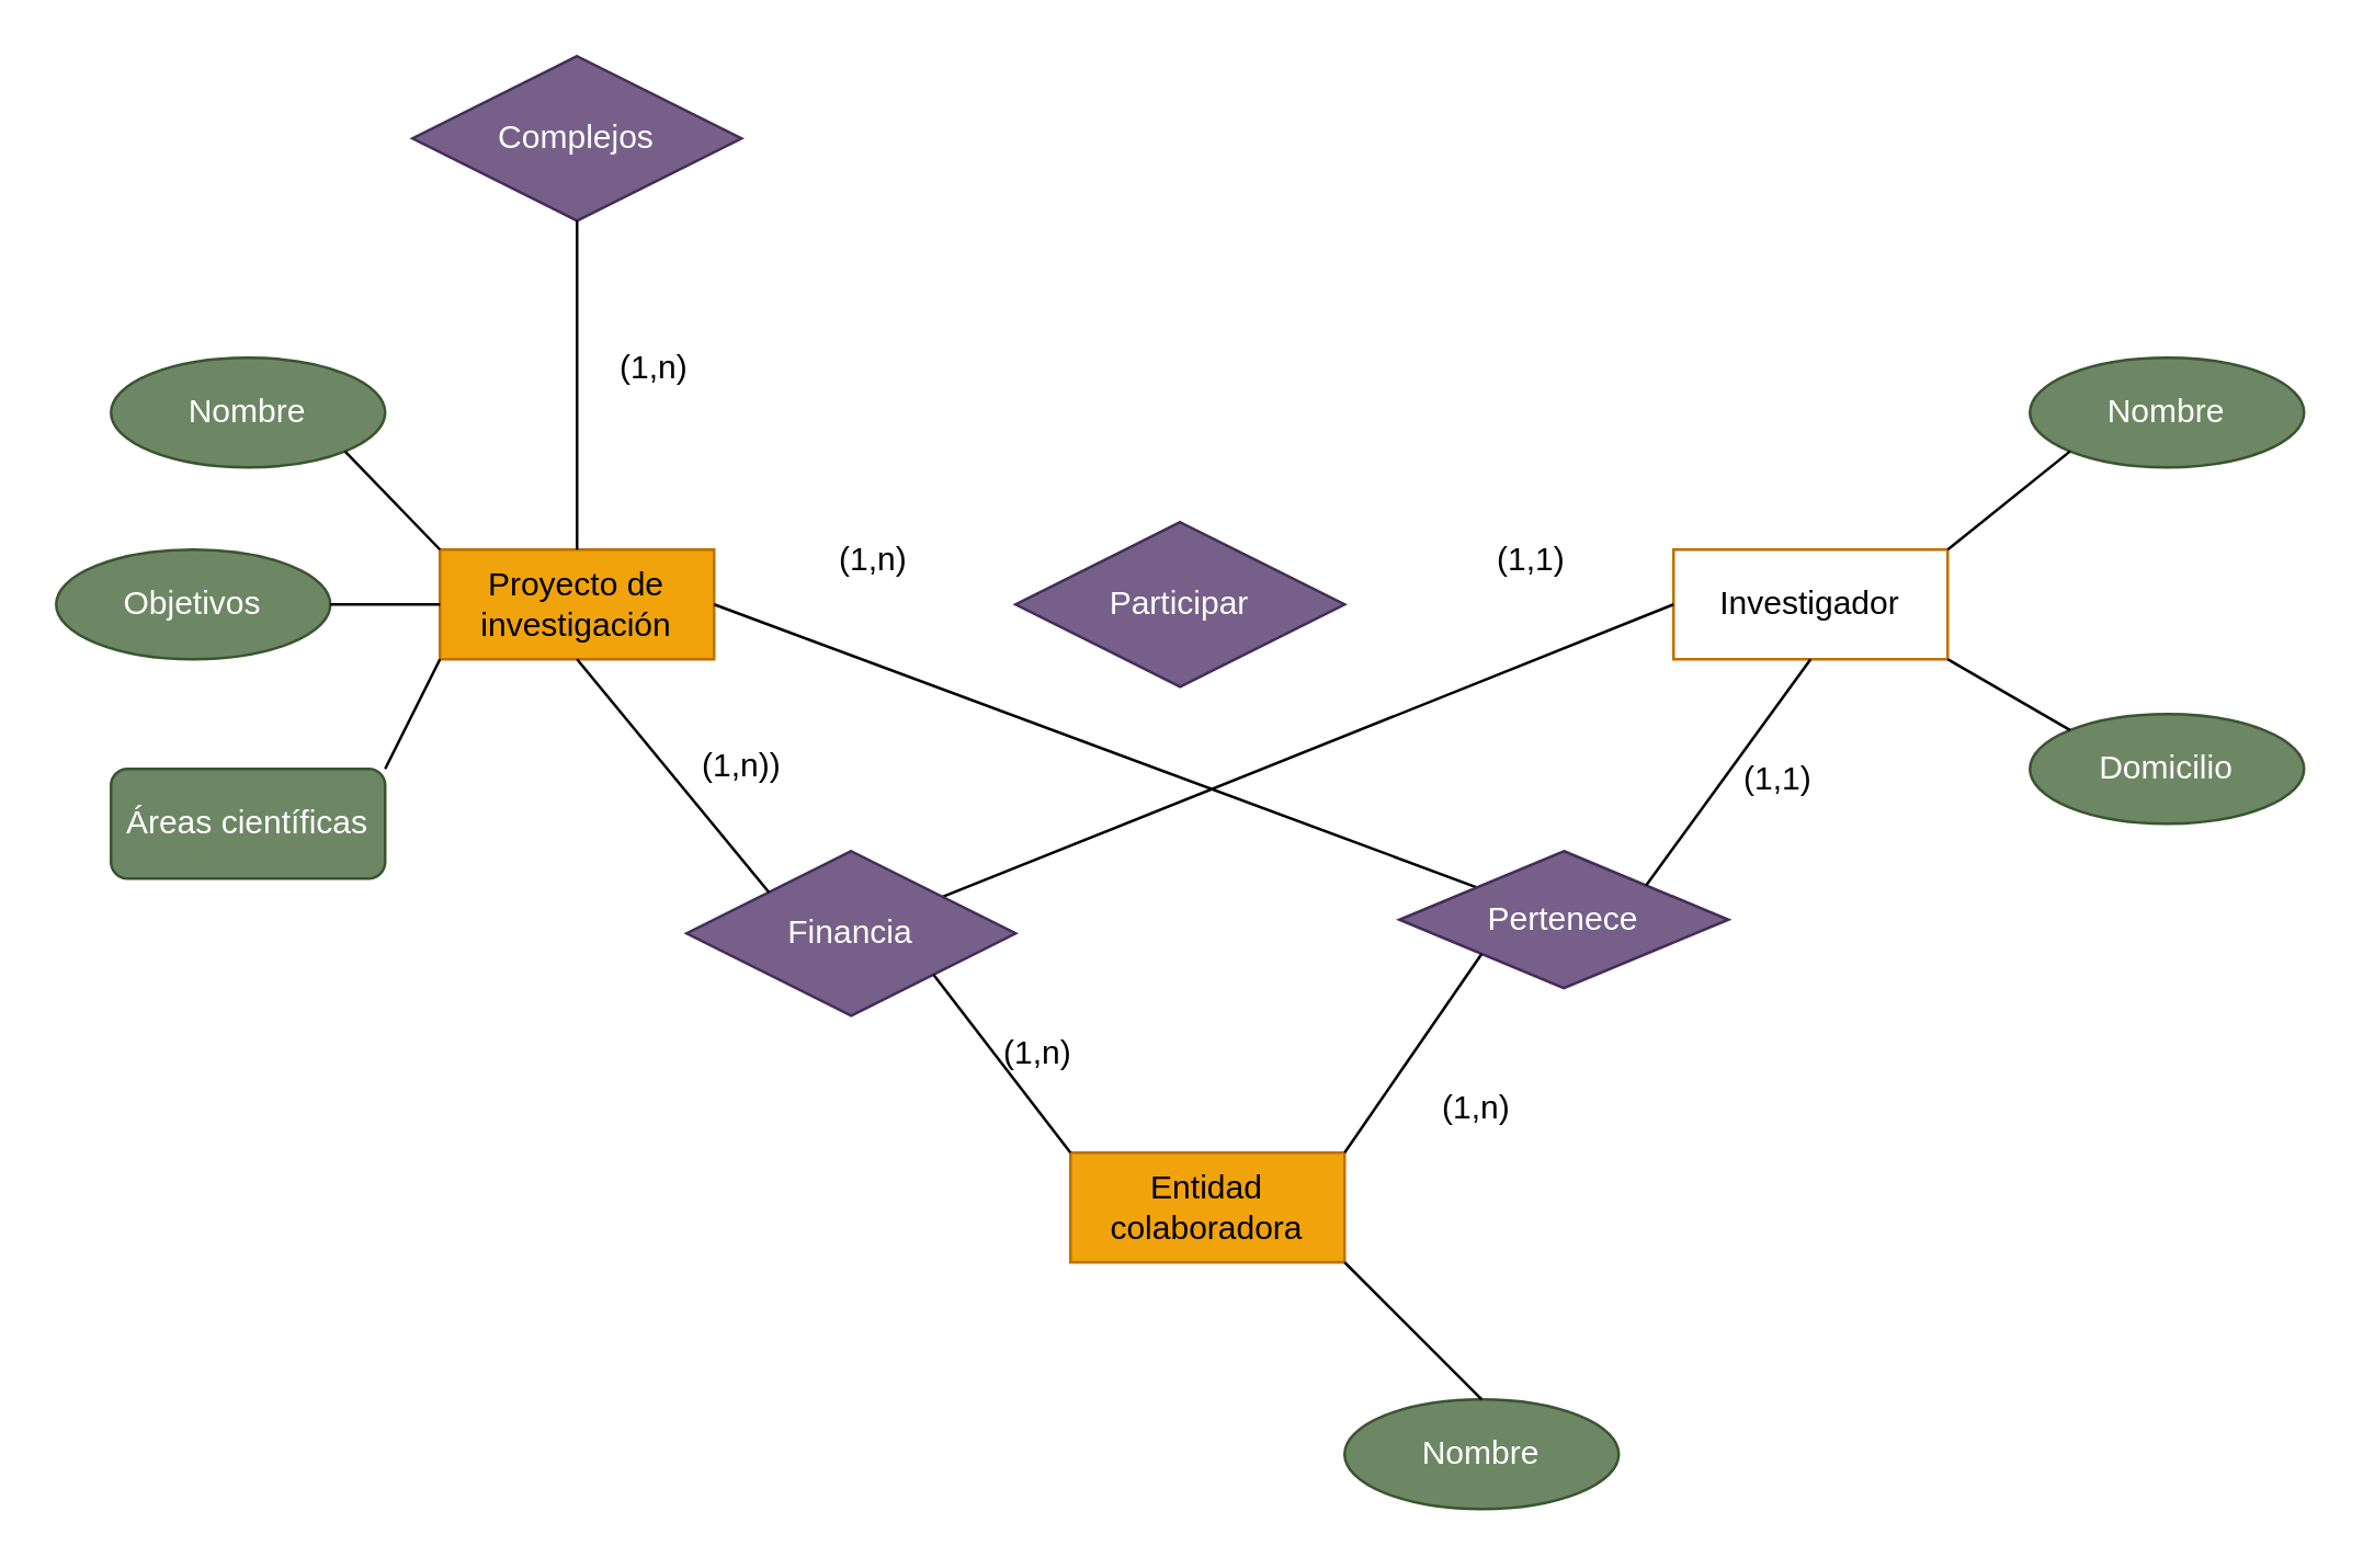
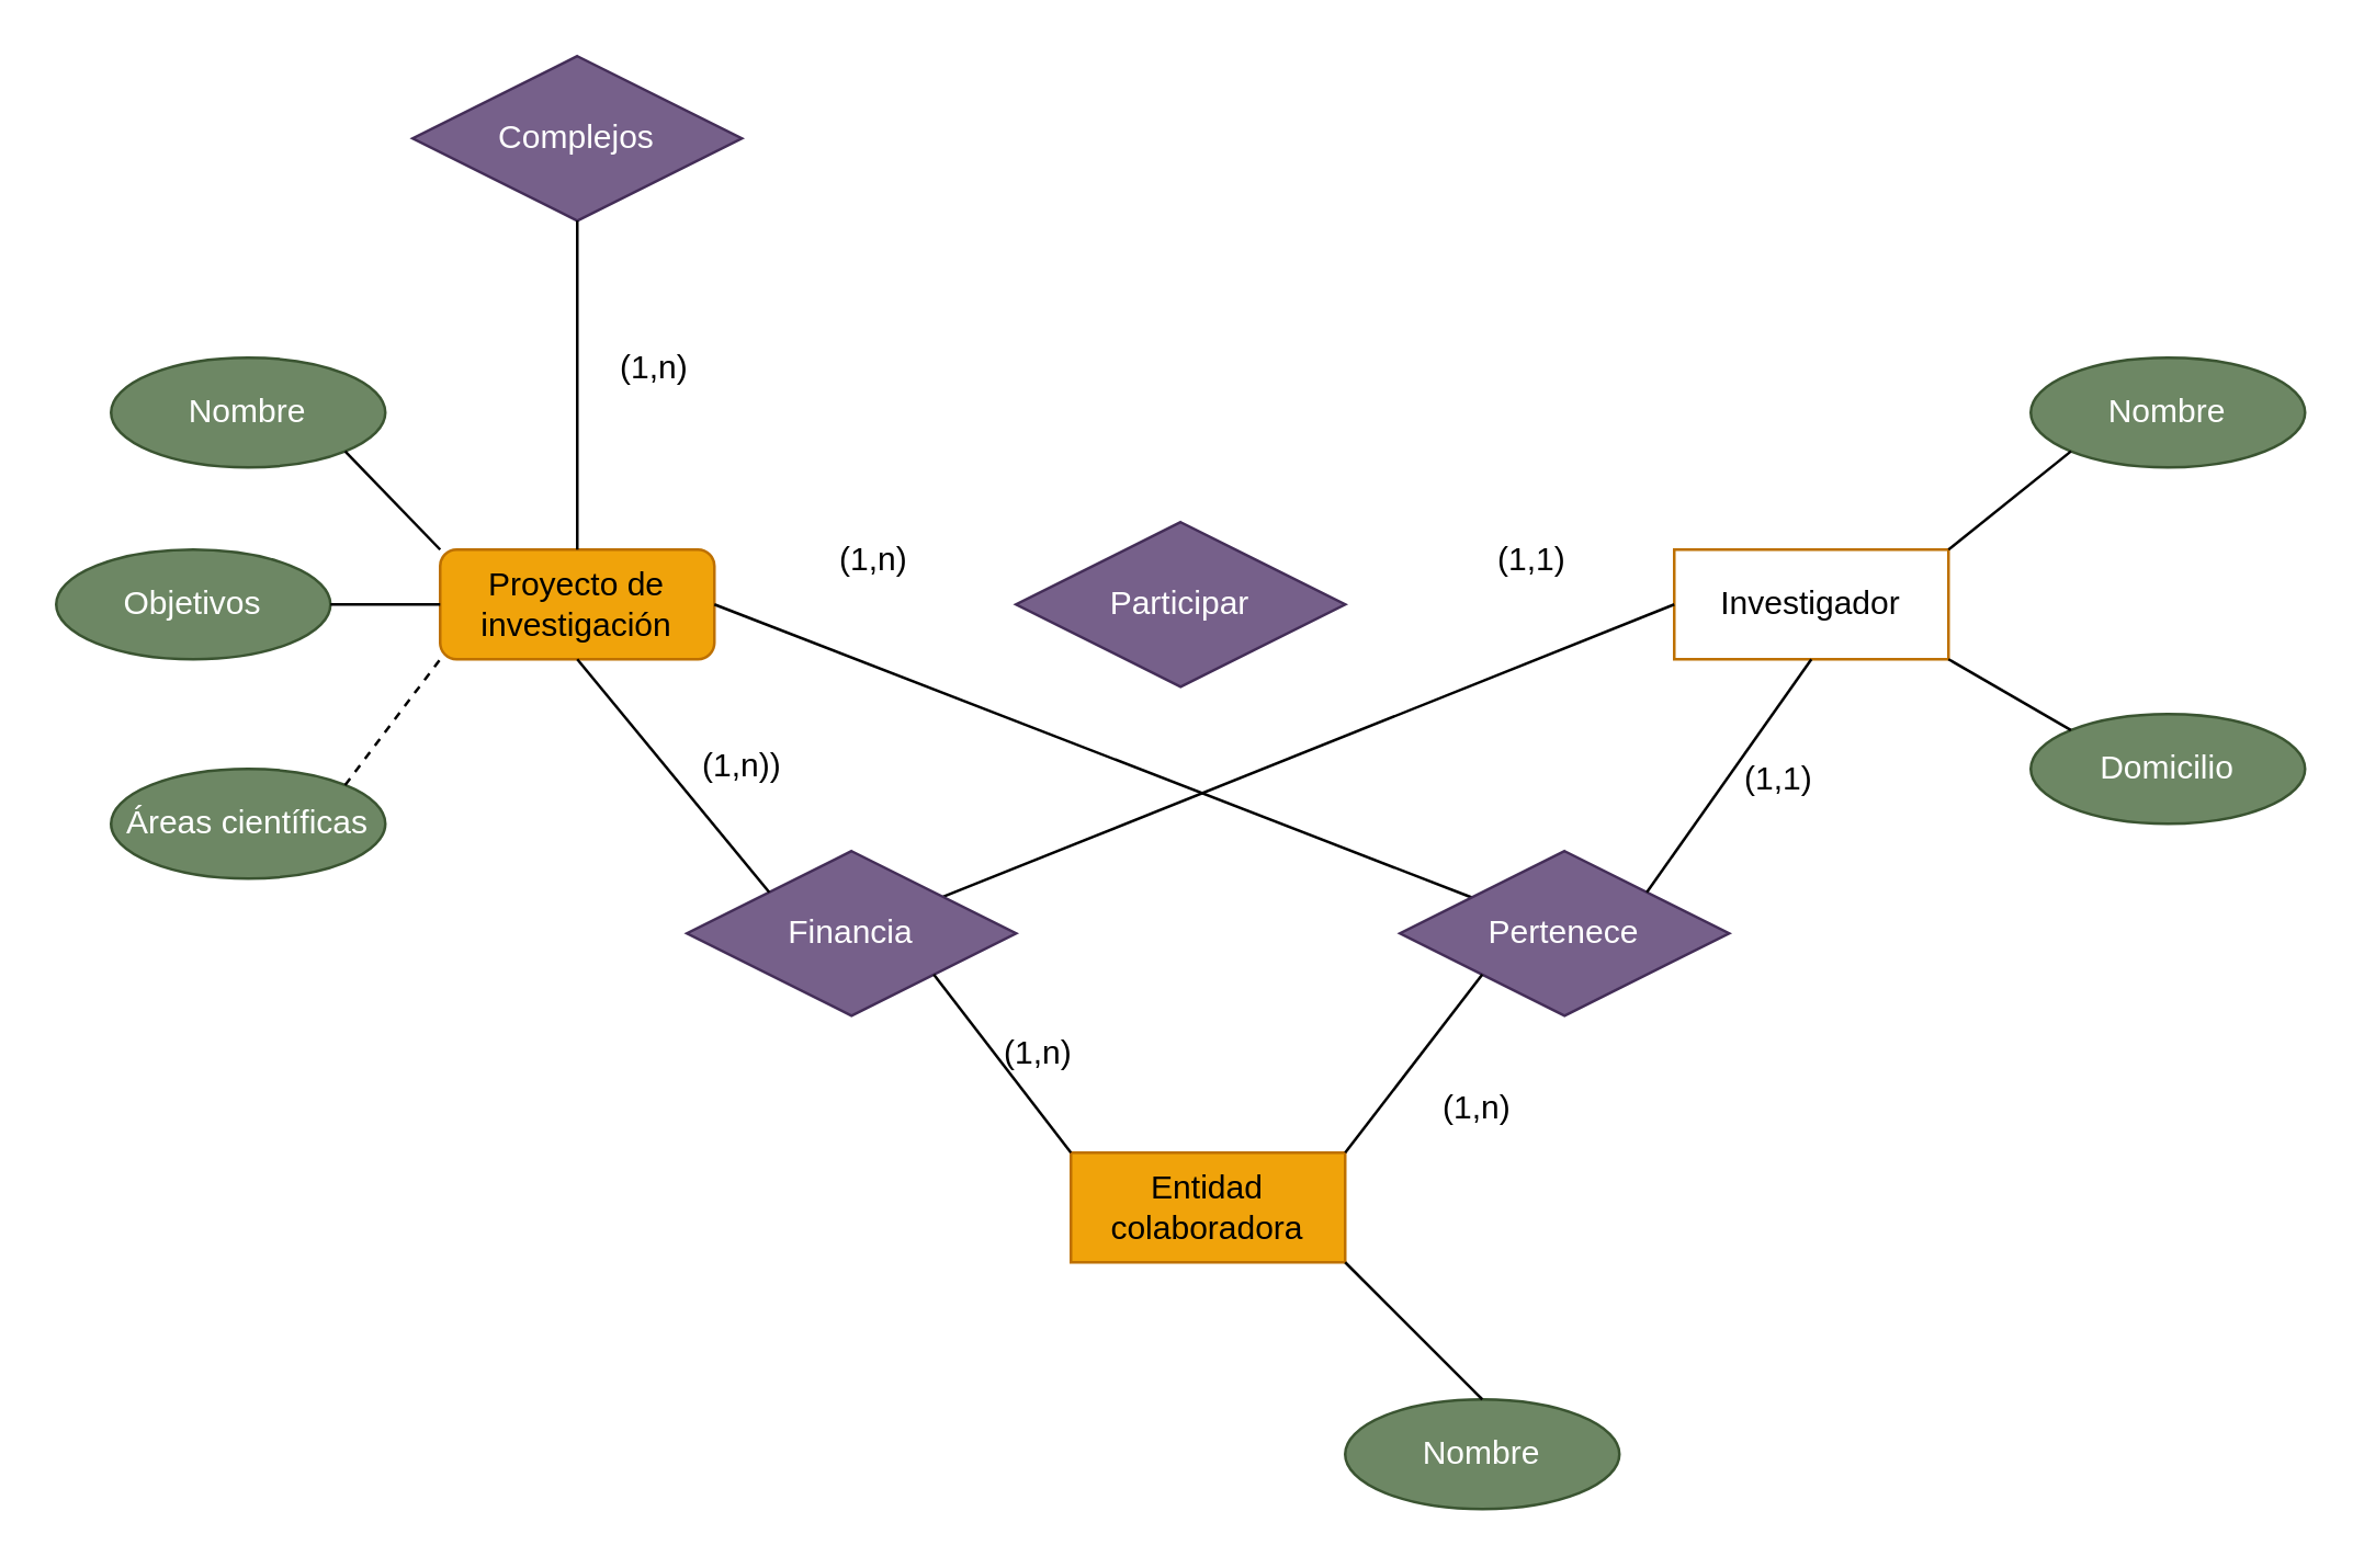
- <mxCell id="2" value="Proyecto de investigación" style="whiteSpace=wrap;html=1;align=center;fillColor=#f0a30a;fontColor=#000000;strokeColor=#BD7000;" vertex="1" parent="1"><mxGeometry x="160" y="200" width="100" height="40" as="geometry" /></mxCell>
+ <mxCell id="2" value="Proyecto de investigación" style="whiteSpace=wrap;html=1;align=center;fillColor=#f0a30a;fontColor=#000000;strokeColor=#BD7000;rounded=1;" vertex="1" parent="1"><mxGeometry x="160" y="200" width="100" height="40" as="geometry" /></mxCell>
- <mxCell id="9" value="" style="endArrow=none;html=1;rounded=0;exitX=1;exitY=0;exitDx=0;exitDy=0;entryX=0;entryY=1;entryDx=0;entryDy=0;" edge="1" parent="1" source="6" target="2"><mxGeometry relative="1" as="geometry"><mxPoint x="20" y="130" as="sourcePoint" /><mxPoint x="180" y="130" as="targetPoint" /></mxGeometry></mxCell>
+ <mxCell id="9" value="" style="endArrow=none;html=1;rounded=0;exitX=1;exitY=0;exitDx=0;exitDy=0;entryX=0;entryY=1;entryDx=0;entryDy=0;dashed=1;" edge="1" parent="1" source="6" target="2"><mxGeometry relative="1" as="geometry"><mxPoint x="20" y="130" as="sourcePoint" /><mxPoint x="180" y="130" as="targetPoint" /></mxGeometry></mxCell>
- <mxCell id="6" value="Áreas científicas" style="whiteSpace=wrap;html=1;align=center;fillColor=#6d8764;fontColor=#ffffff;strokeColor=#3A5431;rounded=1;" vertex="1" parent="1"><mxGeometry x="40" y="280" width="100" height="40" as="geometry" /></mxCell>
+ <mxCell id="6" value="Áreas científicas" style="ellipse;whiteSpace=wrap;html=1;align=center;fillColor=#6d8764;fontColor=#ffffff;strokeColor=#3A5431;" vertex="1" parent="1"><mxGeometry x="40" y="280" width="100" height="40" as="geometry" /></mxCell>
- <mxCell id="19" value="Pertenece" style="shape=rhombus;perimeter=rhombusPerimeter;whiteSpace=wrap;html=1;align=center;fillColor=#76608a;fontColor=#ffffff;strokeColor=#432D57;" vertex="1" parent="1"><mxGeometry x="510" y="310" width="120" height="50" as="geometry" /></mxCell>
+ <mxCell id="19" value="Pertenece" style="shape=rhombus;perimeter=rhombusPerimeter;whiteSpace=wrap;html=1;align=center;fillColor=#76608a;fontColor=#ffffff;strokeColor=#432D57;" vertex="1" parent="1"><mxGeometry x="510" y="310" width="120" height="60" as="geometry" /></mxCell>
